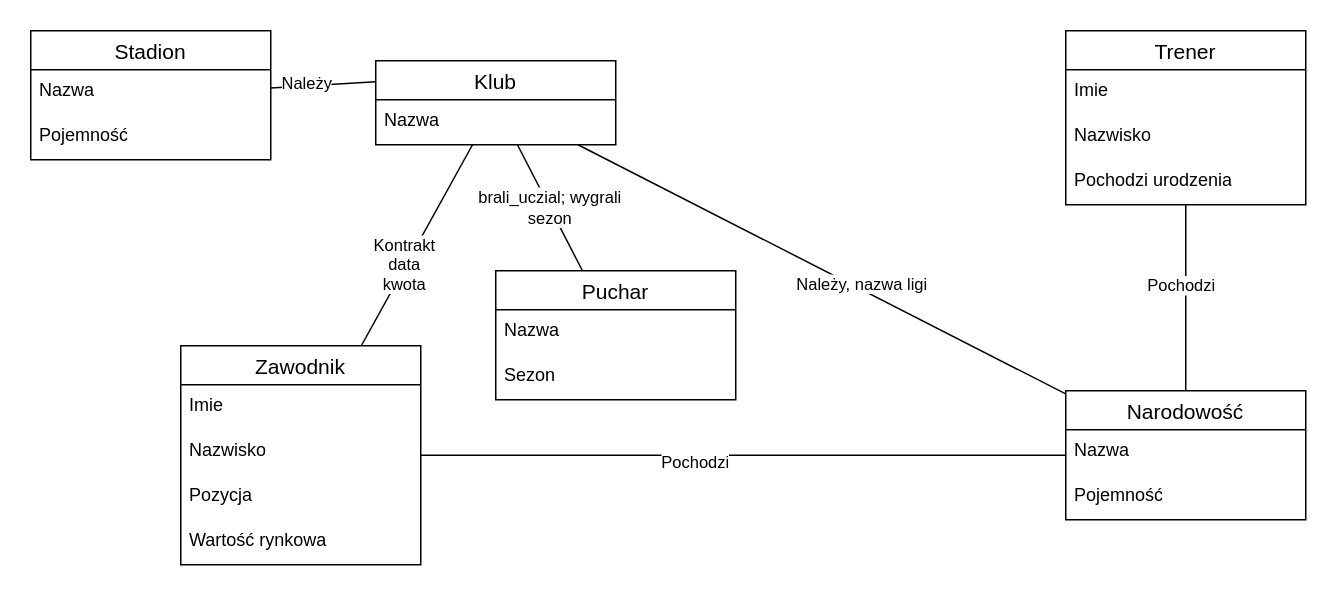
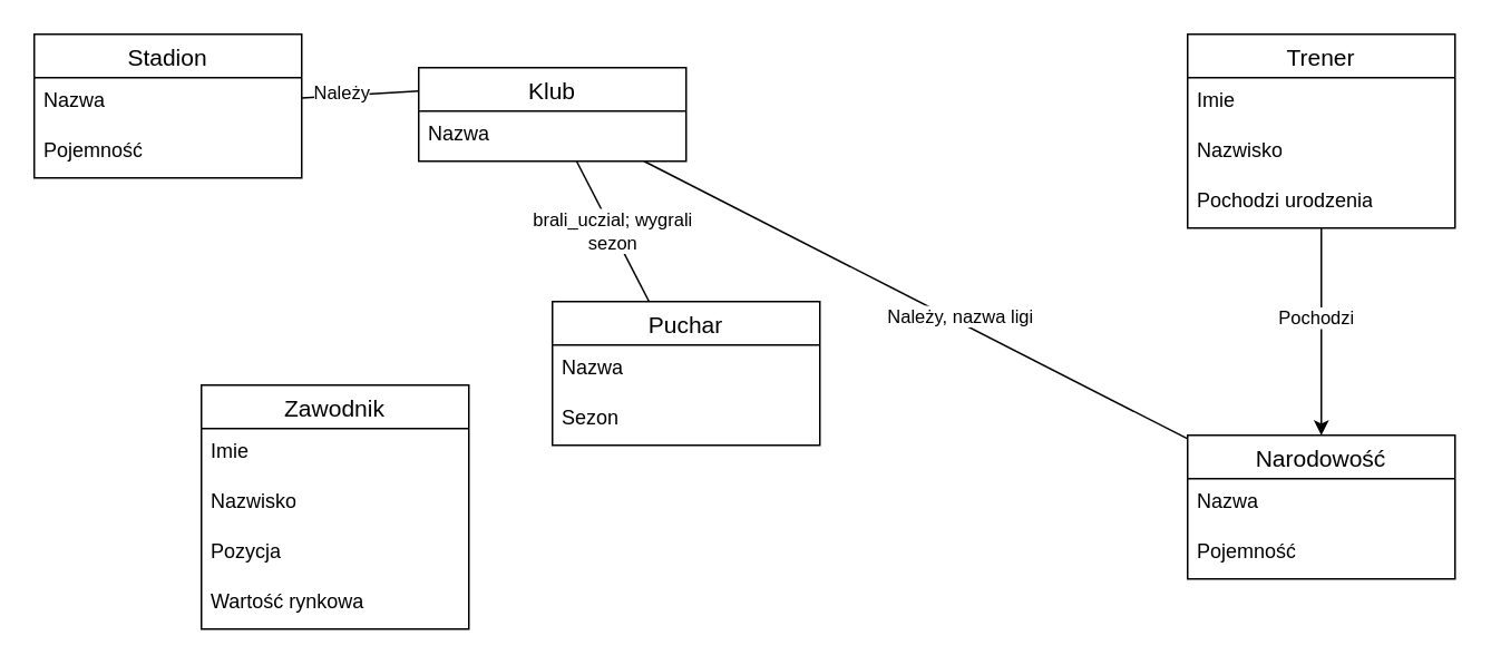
- <mxCell id="19" value="" style="endArrow=none;html=1;rounded=0;" parent="1" source="2" target="4" edge="1"><mxGeometry width="50" height="50" relative="1" as="geometry"><mxPoint x="430" y="220" as="sourcePoint" /><mxPoint x="480" y="170" as="targetPoint" /></mxGeometry></mxCell>
- <mxCell id="20" value="Kontrakt&lt;br&gt;data&lt;br&gt;kwota" style="edgeLabel;html=1;align=center;verticalAlign=middle;resizable=0;points=[];" parent="19" vertex="1" connectable="0"><mxGeometry x="0.202" y="-2" relative="1" as="geometry"><mxPoint as="offset" /></mxGeometry></mxCell>
- <mxCell id="31" value="" style="endArrow=none;html=1;rounded=0;" parent="1" source="9" target="24" edge="1"><mxGeometry width="50" height="50" relative="1" as="geometry"><mxPoint x="710" y="78" as="sourcePoint" /><mxPoint x="520" y="302" as="targetPoint" /></mxGeometry></mxCell>
+ <mxCell id="31" value="" style="endArrow=classic;html=1;rounded=0;" parent="1" source="9" target="24" edge="1"><mxGeometry width="50" height="50" relative="1" as="geometry"><mxPoint x="710" y="78" as="sourcePoint" /><mxPoint x="520" y="302" as="targetPoint" /></mxGeometry></mxCell>
- <mxCell id="29" value="" style="endArrow=none;html=1;rounded=0;" parent="1" source="4" target="24" edge="1"><mxGeometry width="50" height="50" relative="1" as="geometry"><mxPoint x="655" y="376" as="sourcePoint" /><mxPoint x="570" y="134" as="targetPoint" /></mxGeometry></mxCell>
- <mxCell id="30" value="Pochodzi" style="edgeLabel;html=1;align=center;verticalAlign=middle;resizable=0;points=[];" parent="29" vertex="1" connectable="0"><mxGeometry x="-0.152" y="-4" relative="1" as="geometry"><mxPoint as="offset" /></mxGeometry></mxCell>
